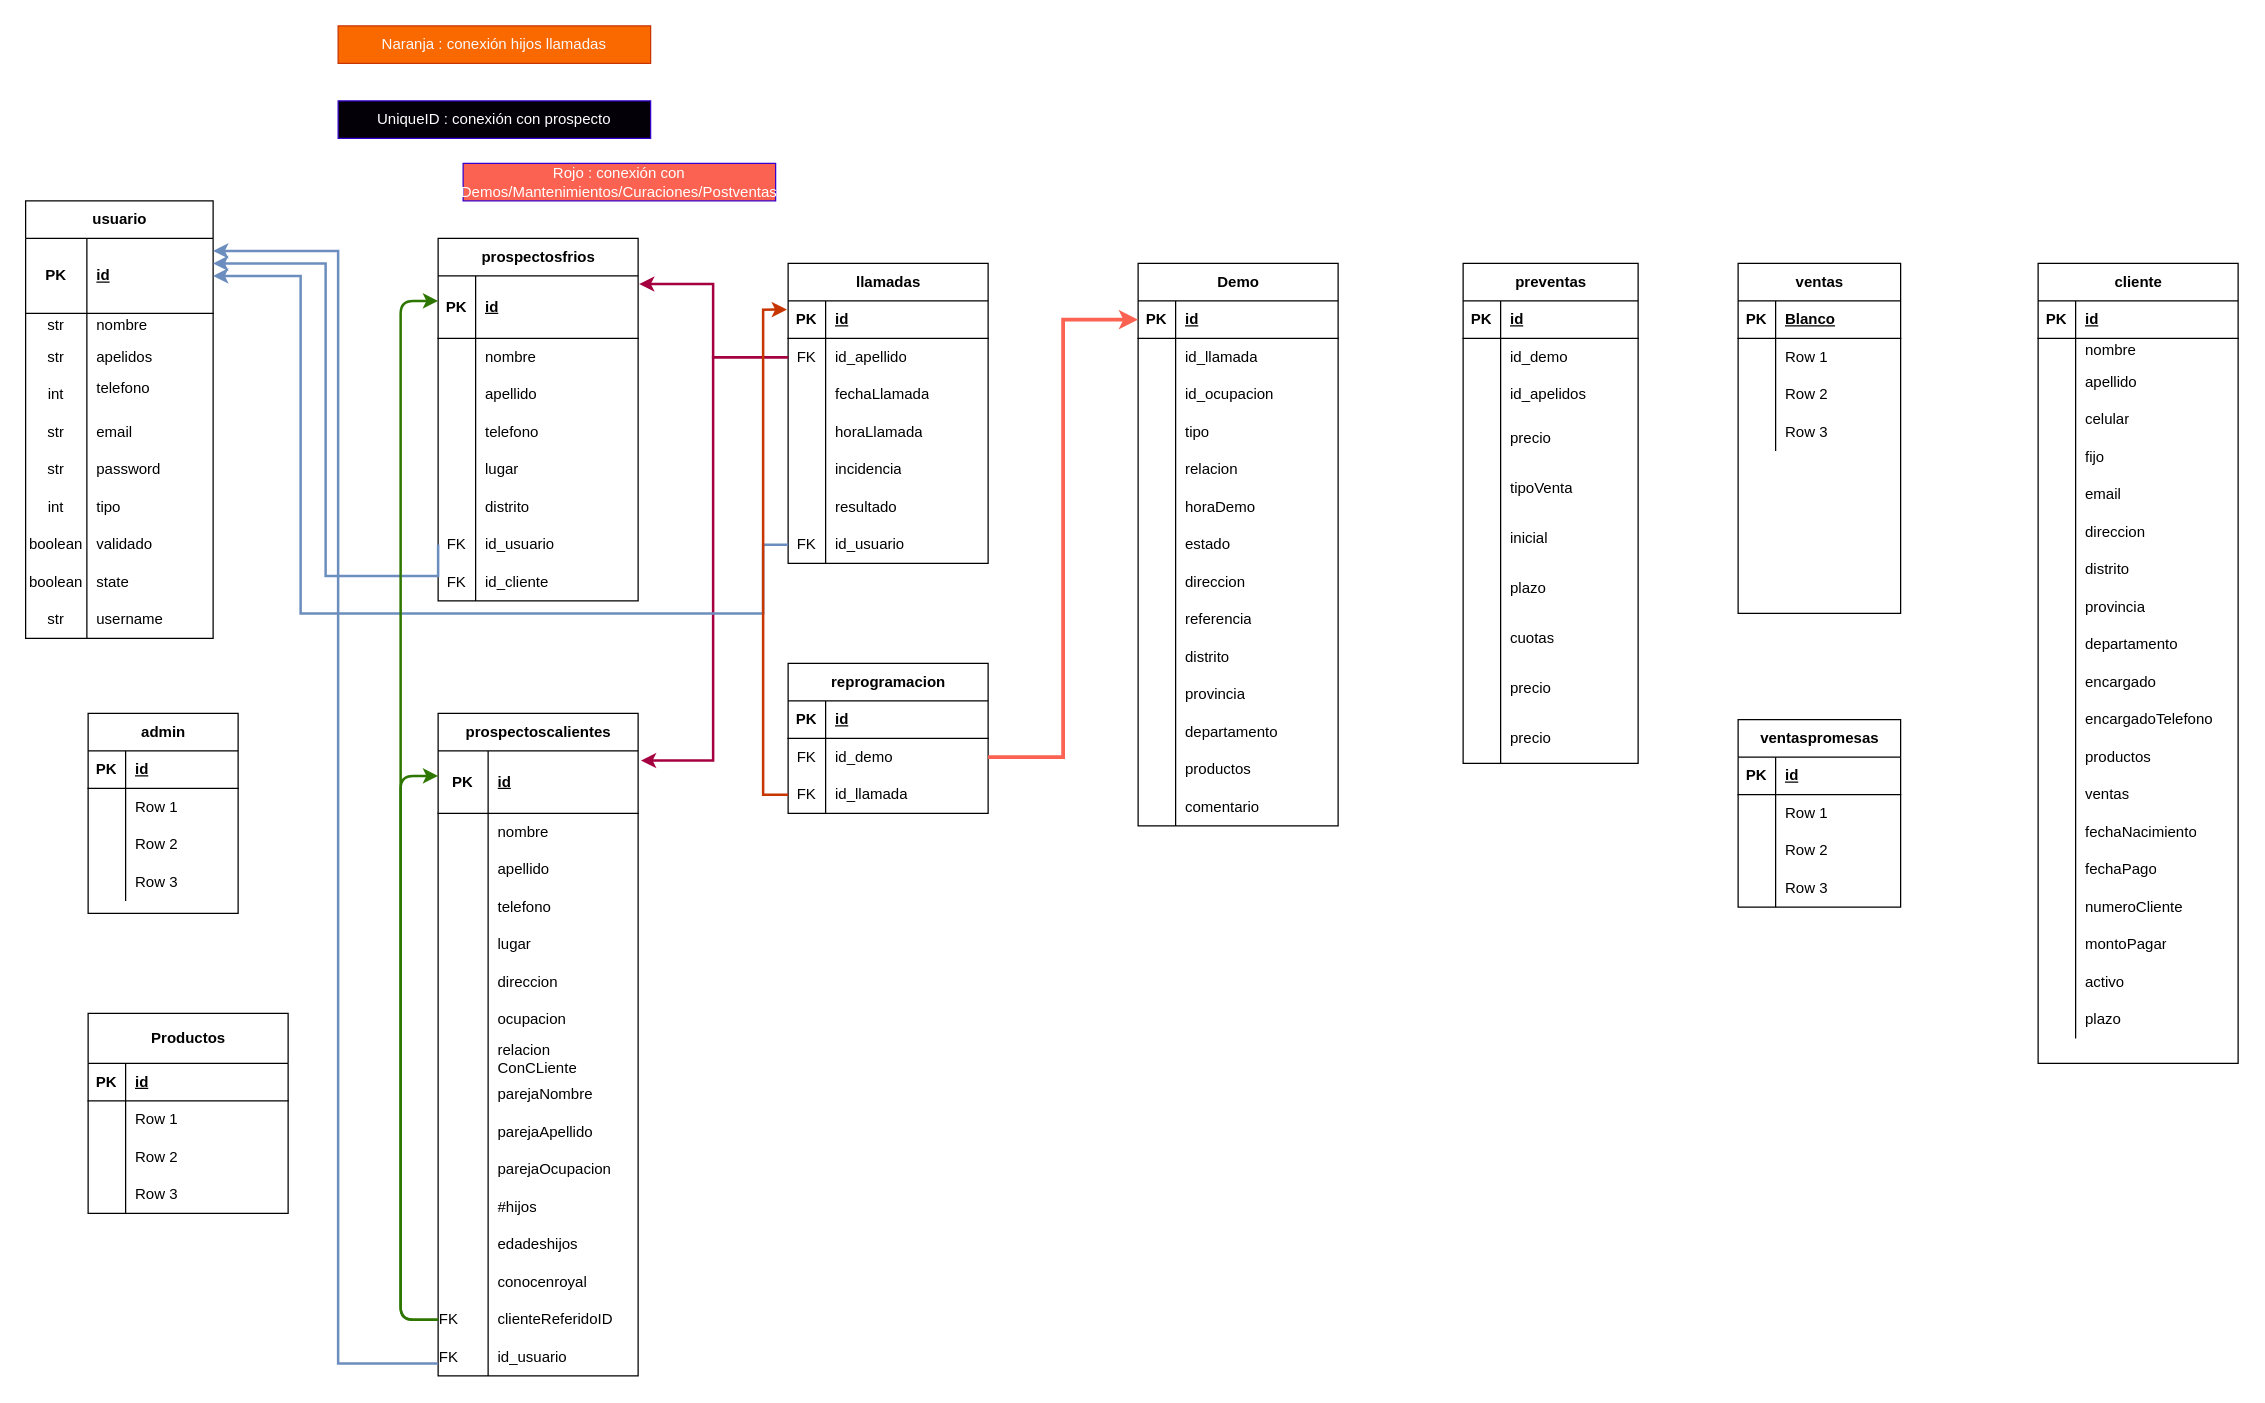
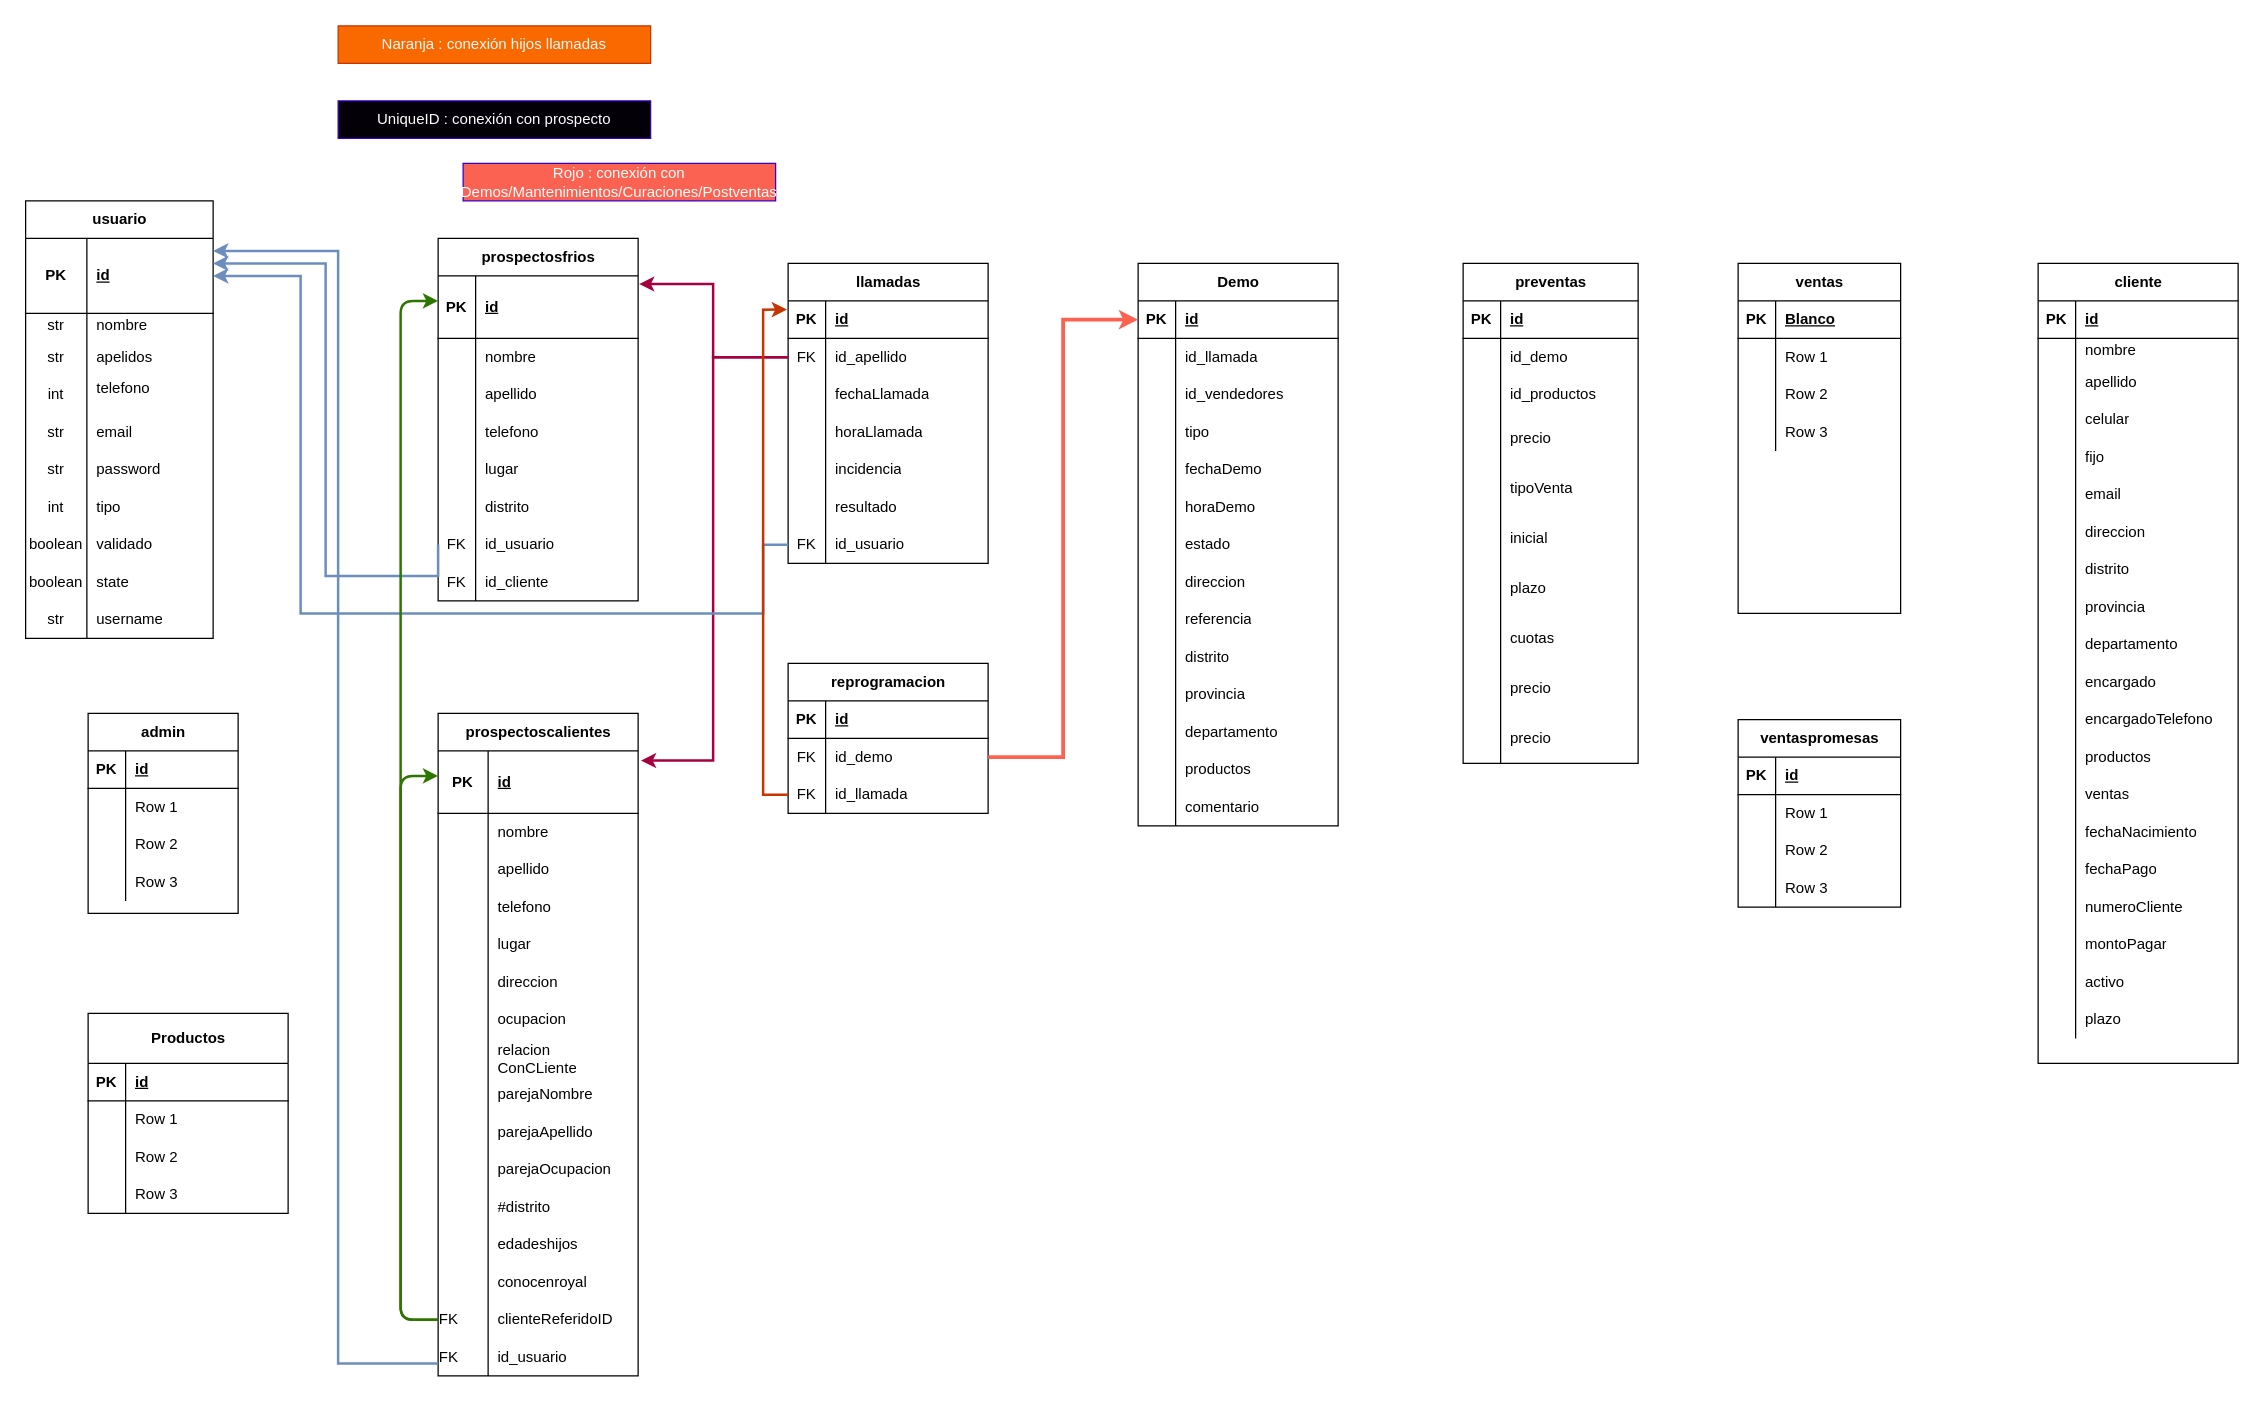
- <mxCell id="194" value="id_ocupacion" style="shape=partialRectangle;connectable=0;fillColor=none;top=0;left=0;bottom=0;right=0;align=left;spacingLeft=6;overflow=hidden;whiteSpace=wrap;html=1;" parent="192" vertex="1"><mxGeometry x="30" width="130" height="30" as="geometry"><mxRectangle width="130" height="30" as="alternateBounds" /></mxGeometry></mxCell>
+ <mxCell id="194" value="id_vendedores" style="shape=partialRectangle;connectable=0;fillColor=none;top=0;left=0;bottom=0;right=0;align=left;spacingLeft=6;overflow=hidden;whiteSpace=wrap;html=1;" parent="192" vertex="1"><mxGeometry x="30" width="130" height="30" as="geometry"><mxRectangle width="130" height="30" as="alternateBounds" /></mxGeometry></mxCell>
- <mxCell id="163" value="id_apelidos" style="shape=partialRectangle;connectable=0;fillColor=none;top=0;left=0;bottom=0;right=0;align=left;spacingLeft=6;overflow=hidden;whiteSpace=wrap;html=1;" parent="161" vertex="1"><mxGeometry x="30" width="110" height="30" as="geometry"><mxRectangle width="110" height="30" as="alternateBounds" /></mxGeometry></mxCell>
+ <mxCell id="163" value="id_productos" style="shape=partialRectangle;connectable=0;fillColor=none;top=0;left=0;bottom=0;right=0;align=left;spacingLeft=6;overflow=hidden;whiteSpace=wrap;html=1;" parent="161" vertex="1"><mxGeometry x="30" width="110" height="30" as="geometry"><mxRectangle width="110" height="30" as="alternateBounds" /></mxGeometry></mxCell>
- <mxCell id="200" value="relacion" style="shape=partialRectangle;connectable=0;fillColor=none;top=0;left=0;bottom=0;right=0;align=left;spacingLeft=6;overflow=hidden;whiteSpace=wrap;html=1;" vertex="1" parent="198"><mxGeometry x="30" width="130" height="30" as="geometry"><mxRectangle width="130" height="30" as="alternateBounds" /></mxGeometry></mxCell>
+ <mxCell id="200" value="fechaDemo" style="shape=partialRectangle;connectable=0;fillColor=none;top=0;left=0;bottom=0;right=0;align=left;spacingLeft=6;overflow=hidden;whiteSpace=wrap;html=1;" vertex="1" parent="198"><mxGeometry x="30" width="130" height="30" as="geometry"><mxRectangle width="130" height="30" as="alternateBounds" /></mxGeometry></mxCell>
- <mxCell id="313" value="#hijos" style="shape=partialRectangle;connectable=0;fillColor=none;top=0;left=0;bottom=0;right=0;align=left;spacingLeft=6;overflow=hidden;whiteSpace=wrap;html=1;" parent="311" vertex="1"><mxGeometry x="40" width="120" height="30" as="geometry"><mxRectangle width="120" height="30" as="alternateBounds" /></mxGeometry></mxCell>
+ <mxCell id="313" value="#distrito" style="shape=partialRectangle;connectable=0;fillColor=none;top=0;left=0;bottom=0;right=0;align=left;spacingLeft=6;overflow=hidden;whiteSpace=wrap;html=1;" parent="311" vertex="1"><mxGeometry x="40" width="120" height="30" as="geometry"><mxRectangle width="120" height="30" as="alternateBounds" /></mxGeometry></mxCell>
